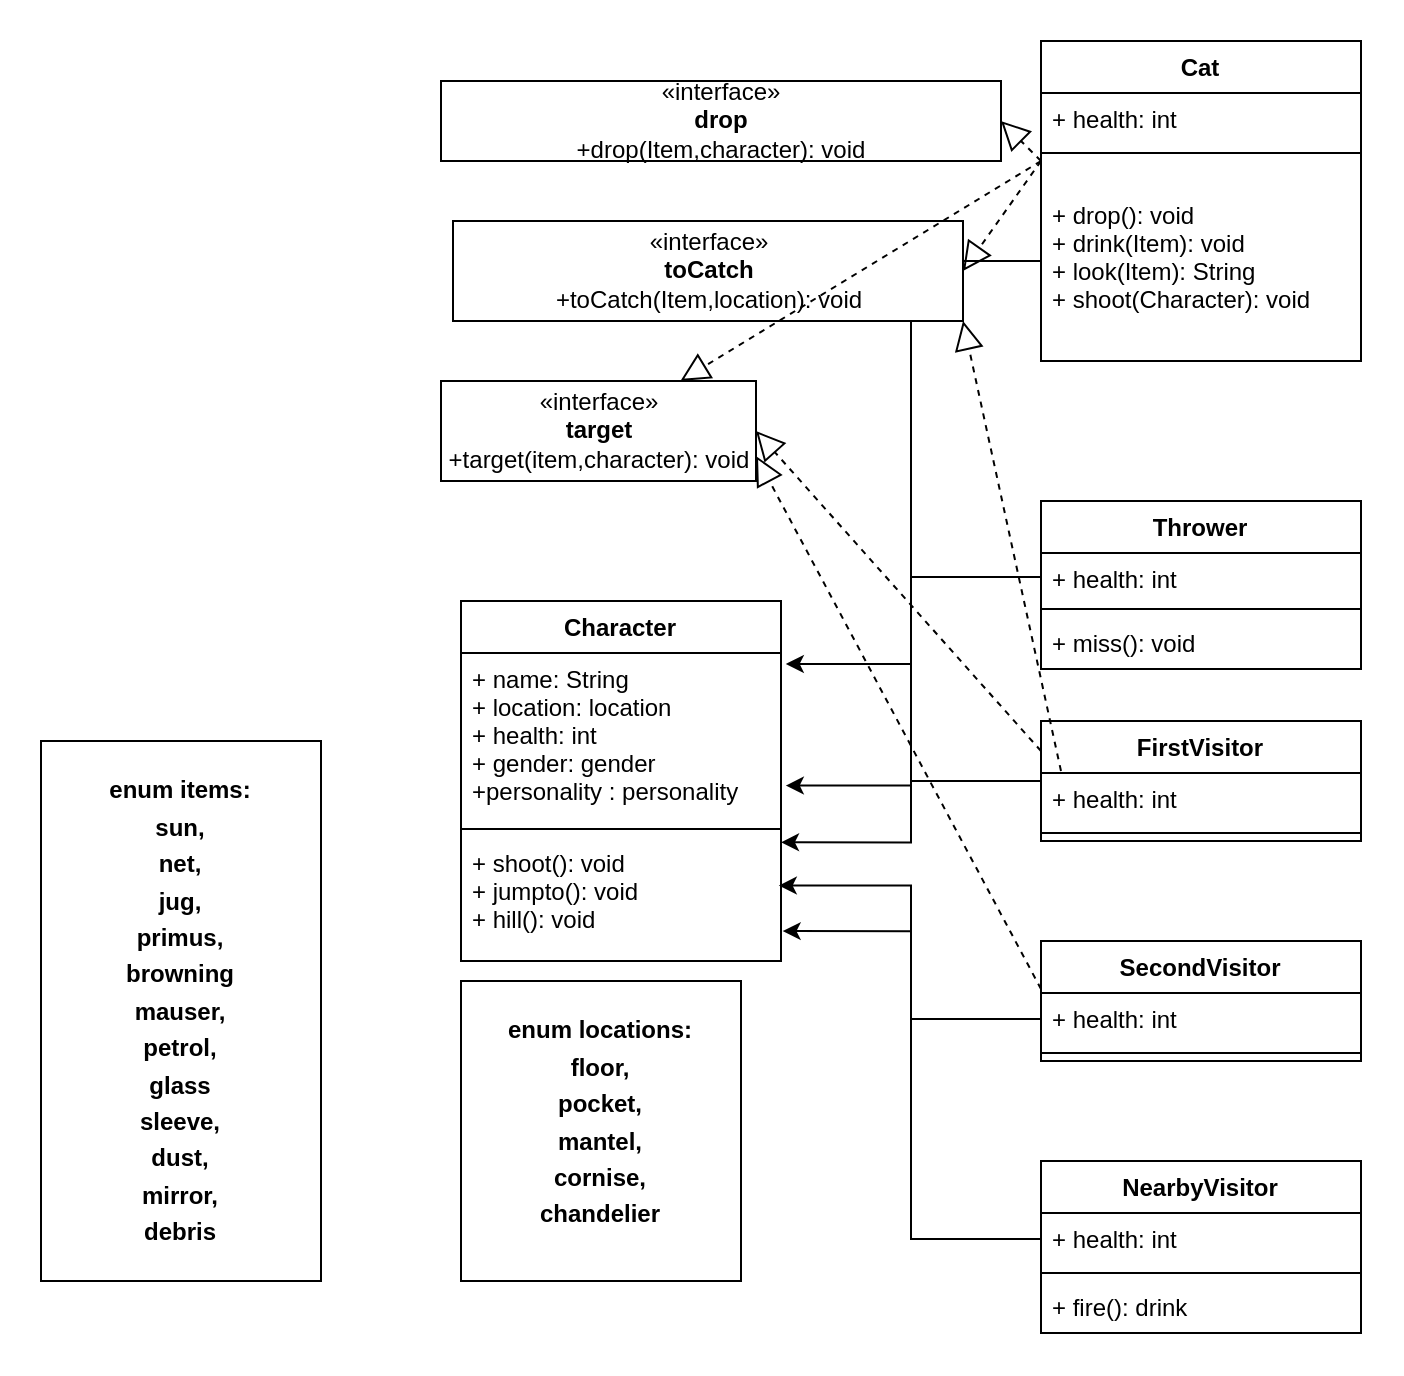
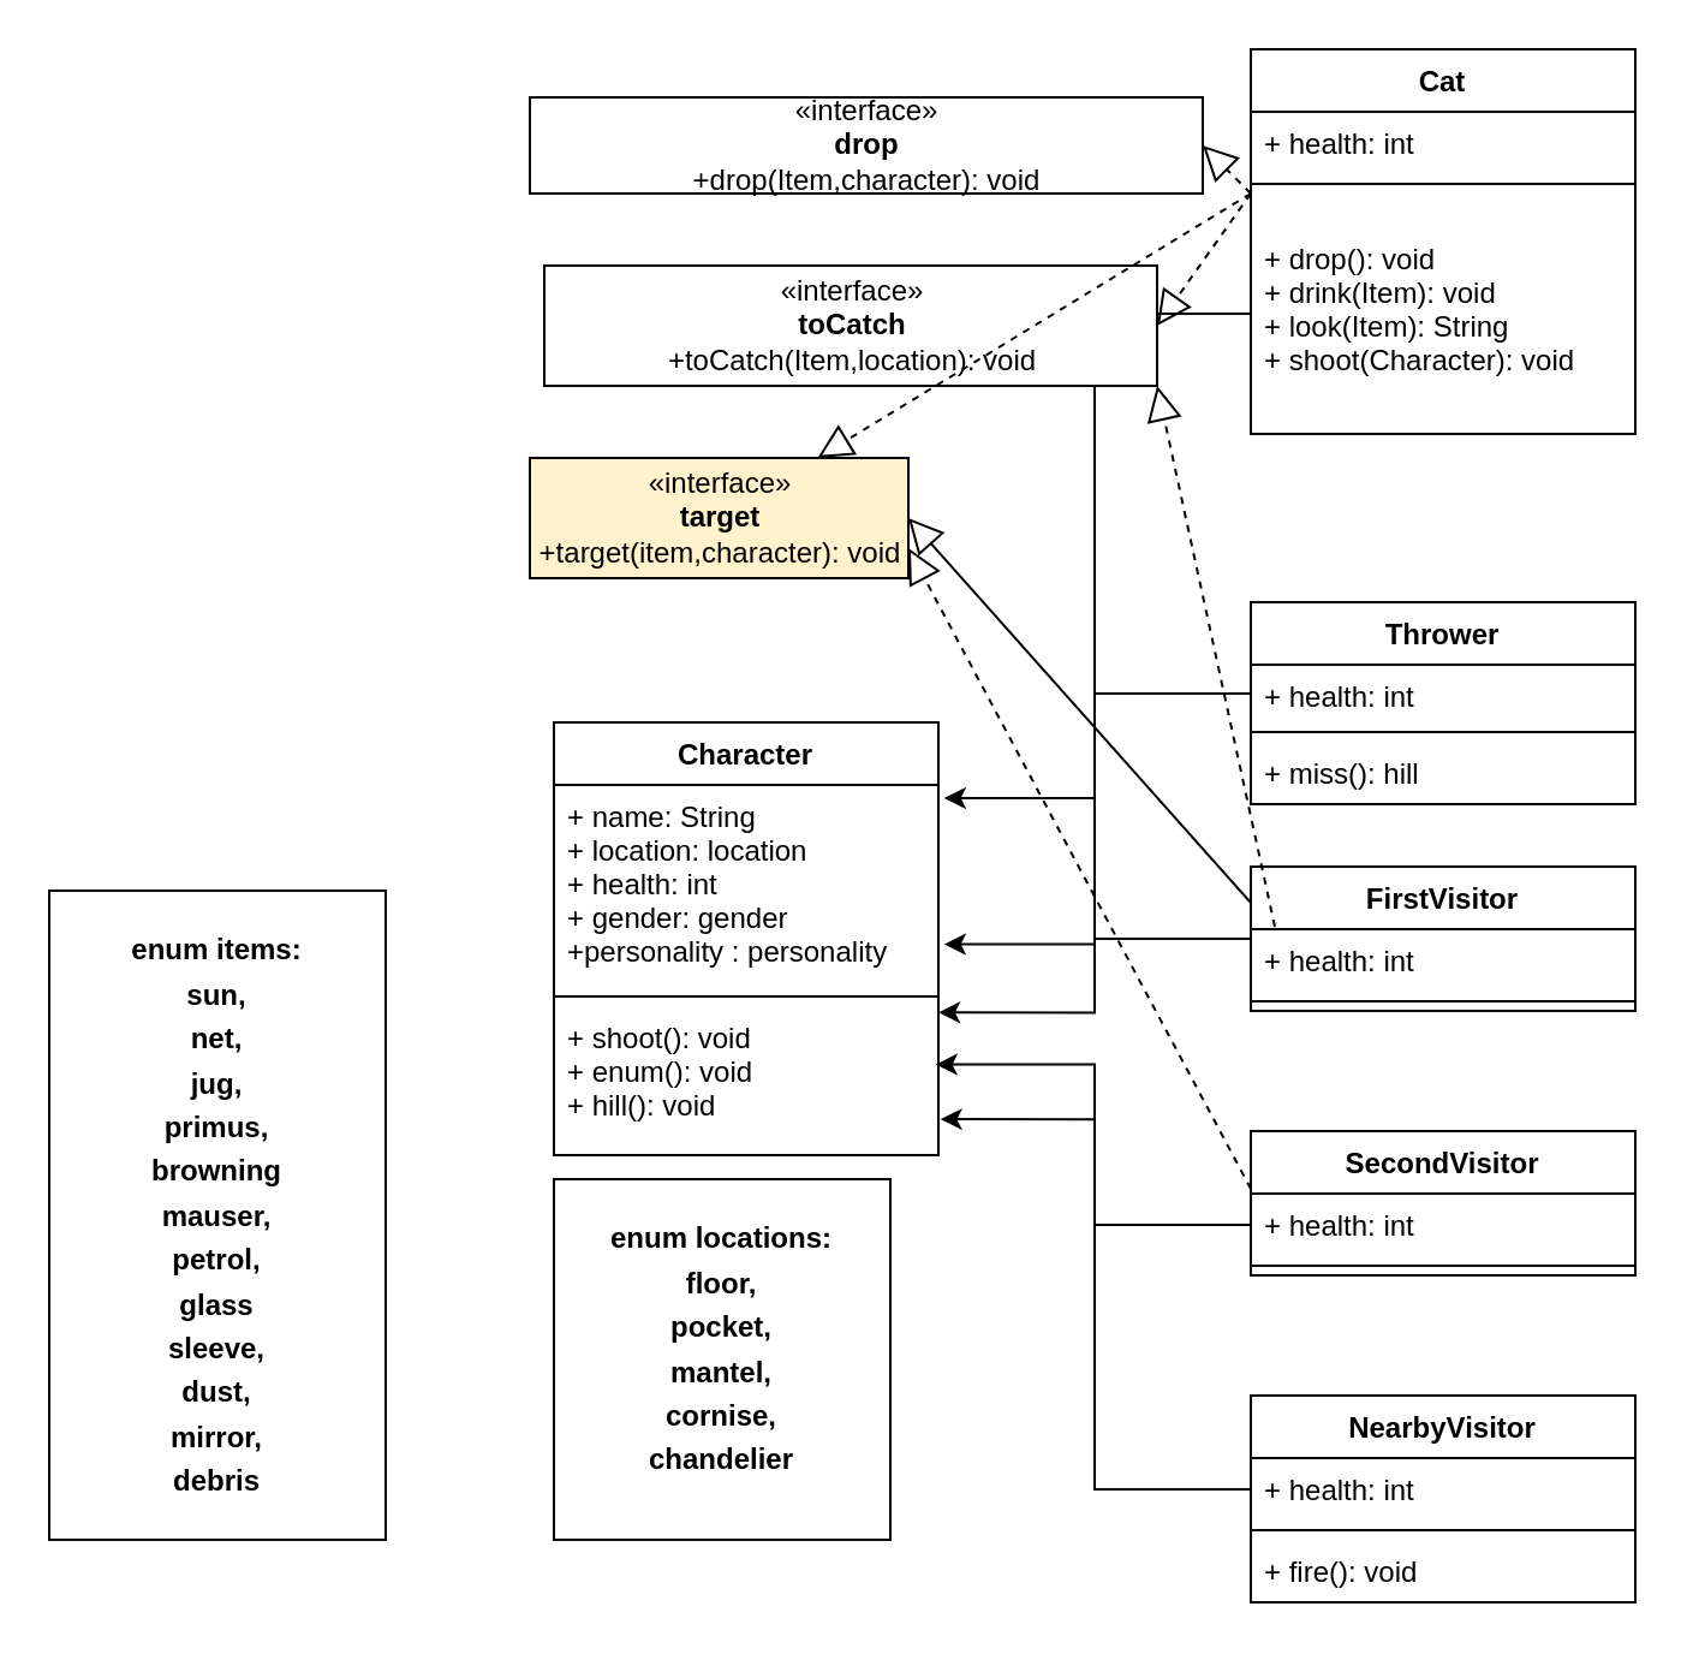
- <mxCell id="29" value="«interface»&lt;br&gt;&lt;b&gt;target&lt;br&gt;&lt;/b&gt;+target(item,character): void" style="html=1;" parent="1" vertex="1"><mxGeometry x="220" y="190" width="157.5" height="50" as="geometry" /></mxCell>
+ <mxCell id="29" value="«interface»&lt;br&gt;&lt;b&gt;target&lt;br&gt;&lt;/b&gt;+target(item,character): void" style="html=1;fillColor=#fff2cc;" parent="1" vertex="1"><mxGeometry x="220" y="190" width="157.5" height="50" as="geometry" /></mxCell>
- <mxCell id="32" value="" style="endArrow=block;dashed=1;endFill=0;endSize=12;html=1;rounded=0;entryX=1;entryY=0.5;entryDx=0;entryDy=0;exitX=0;exitY=0.25;exitDx=0;exitDy=0;" parent="1" source="11" target="29" edge="1"><mxGeometry width="160" relative="1" as="geometry"><mxPoint x="520" y="270" as="sourcePoint" /><mxPoint x="403.5" y="325" as="targetPoint" /><Array as="points" /></mxGeometry></mxCell>
+ <mxCell id="32" value="" style="endArrow=block;dashed=0;endFill=0;endSize=12;html=1;rounded=0;entryX=1;entryY=0.5;entryDx=0;entryDy=0;exitX=0;exitY=0.25;exitDx=0;exitDy=0;" parent="1" source="11" target="29" edge="1"><mxGeometry width="160" relative="1" as="geometry"><mxPoint x="520" y="270" as="sourcePoint" /><mxPoint x="403.5" y="325" as="targetPoint" /><Array as="points" /></mxGeometry></mxCell>
- <mxCell id="9" value="+ miss(): void" style="text;strokeColor=none;fillColor=none;align=left;verticalAlign=top;spacingLeft=4;spacingRight=4;overflow=hidden;rotatable=0;points=[[0,0.5],[1,0.5]];portConstraint=eastwest;" parent="6" vertex="1"><mxGeometry y="58" width="160" height="26" as="geometry" /></mxCell>
+ <mxCell id="9" value="+ miss(): hill" style="text;strokeColor=none;fillColor=none;align=left;verticalAlign=top;spacingLeft=4;spacingRight=4;overflow=hidden;rotatable=0;points=[[0,0.5],[1,0.5]];portConstraint=eastwest;" parent="6" vertex="1"><mxGeometry y="58" width="160" height="26" as="geometry" /></mxCell>
- <mxCell id="24" value="+ shoot(): void&#10;+ jumpto(): void&#10;+ hill(): void" style="text;strokeColor=none;fillColor=none;align=left;verticalAlign=top;spacingLeft=4;spacingRight=4;overflow=hidden;rotatable=0;points=[[0,0.5],[1,0.5]];portConstraint=eastwest;" parent="21" vertex="1"><mxGeometry y="118" width="160" height="62" as="geometry" /></mxCell>
+ <mxCell id="24" value="+ shoot(): void&#10;+ enum(): void&#10;+ hill(): void" style="text;strokeColor=none;fillColor=none;align=left;verticalAlign=top;spacingLeft=4;spacingRight=4;overflow=hidden;rotatable=0;points=[[0,0.5],[1,0.5]];portConstraint=eastwest;" parent="21" vertex="1"><mxGeometry y="118" width="160" height="62" as="geometry" /></mxCell>
- <mxCell id="20" value="+ fire(): drink" style="text;strokeColor=none;fillColor=none;align=left;verticalAlign=top;spacingLeft=4;spacingRight=4;overflow=hidden;rotatable=0;points=[[0,0.5],[1,0.5]];portConstraint=eastwest;" parent="17" vertex="1"><mxGeometry y="60" width="160" height="26" as="geometry" /></mxCell>
+ <mxCell id="20" value="+ fire(): void" style="text;strokeColor=none;fillColor=none;align=left;verticalAlign=top;spacingLeft=4;spacingRight=4;overflow=hidden;rotatable=0;points=[[0,0.5],[1,0.5]];portConstraint=eastwest;" parent="17" vertex="1"><mxGeometry y="60" width="160" height="26" as="geometry" /></mxCell>
